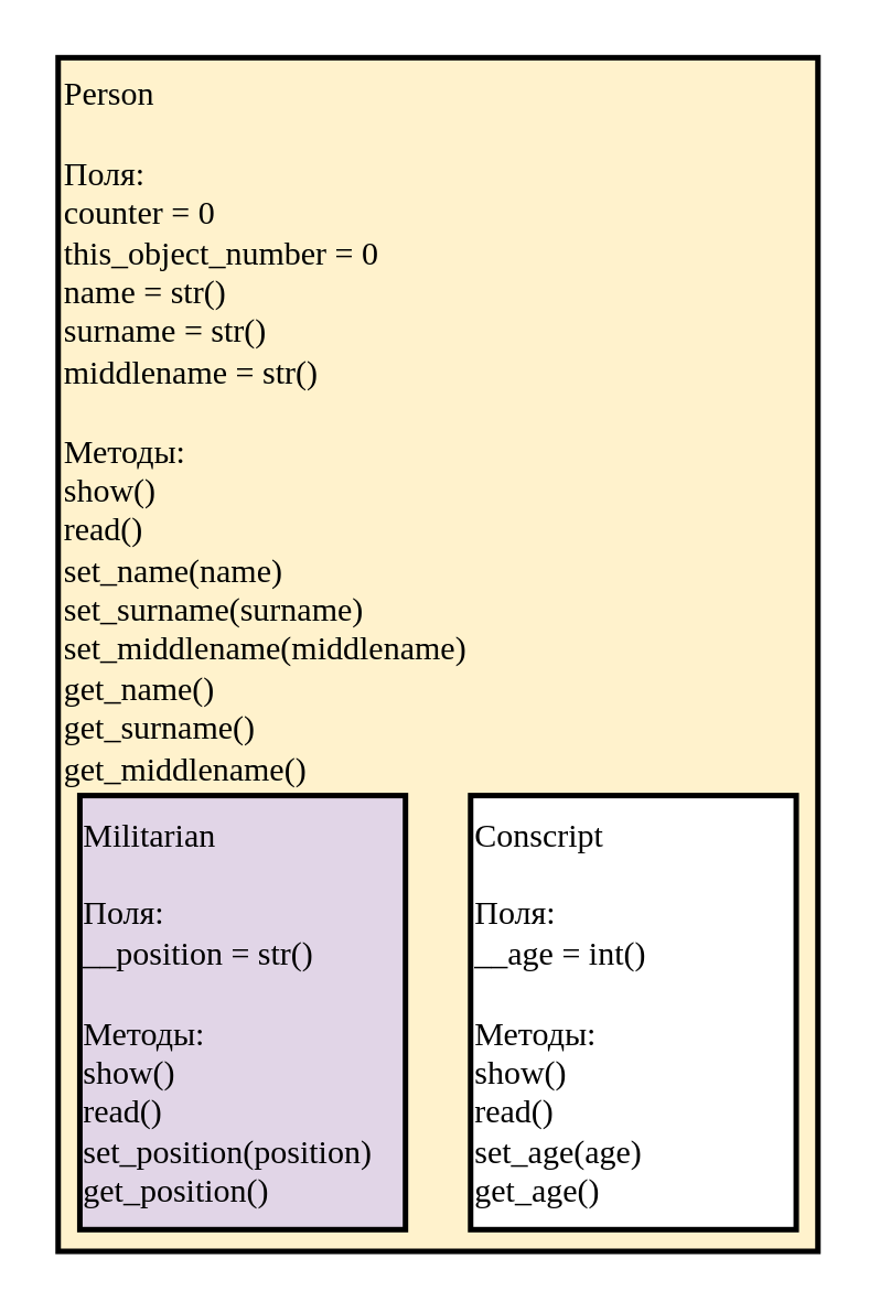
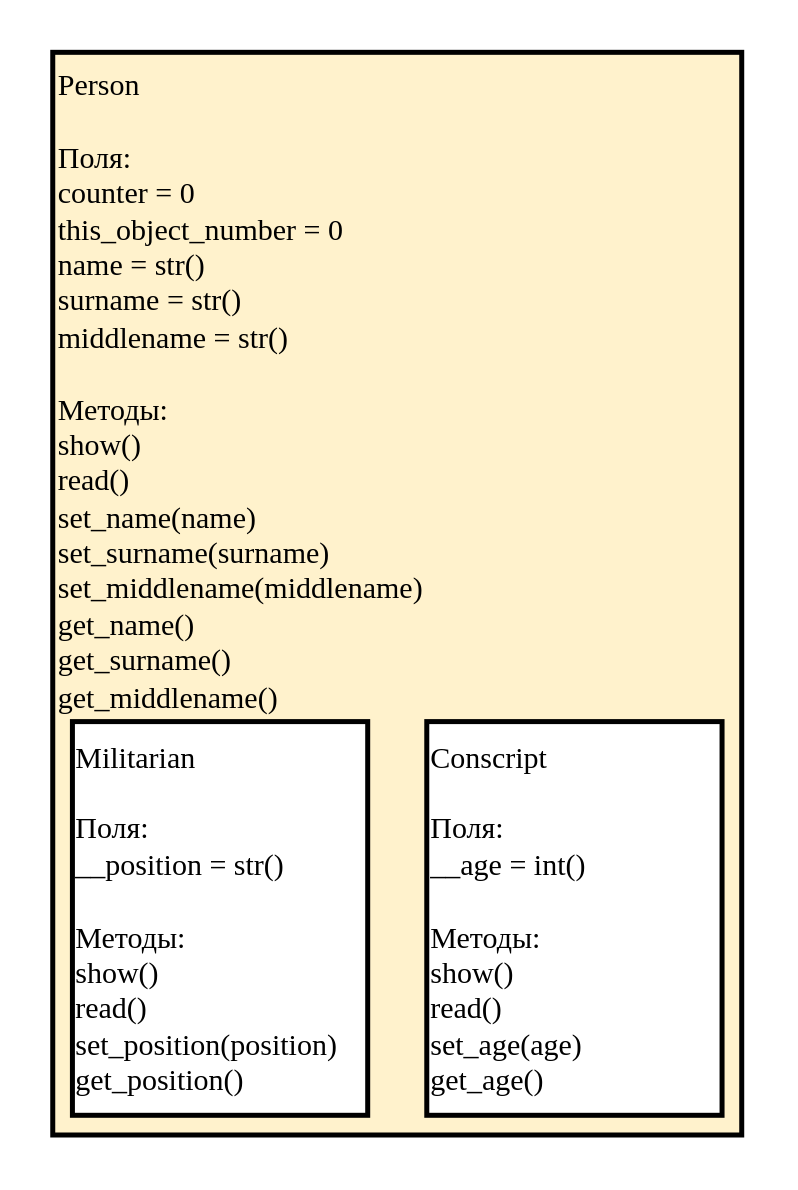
- <mxCell id="3" value="&lt;div&gt;&lt;span&gt;Militarian&lt;/span&gt;&lt;/div&gt;&lt;div&gt;&lt;span&gt;&lt;br&gt;&lt;/span&gt;&lt;/div&gt;&lt;div&gt;Поля:&lt;/div&gt;&lt;div&gt;&lt;span&gt;__position = str()&lt;/span&gt;&lt;/div&gt;&lt;div&gt;&lt;span&gt;&lt;br&gt;&lt;/span&gt;&lt;/div&gt;&lt;div&gt;&lt;span&gt;Методы:&lt;/span&gt;&lt;/div&gt;&lt;div&gt;show()&lt;/div&gt;&lt;div&gt;read()&lt;/div&gt;&lt;div&gt;set_position(position)&lt;/div&gt;&lt;div&gt;get_position()&lt;/div&gt;" style="rounded=0;whiteSpace=wrap;html=1;absoluteArcSize=1;arcSize=14;strokeWidth=2;fontFamily=Times New Roman;align=left;fillColor=#e1d5e7;" vertex="1" parent="1"><mxGeometry x="28.37" y="288.14" width="118.11" height="157.48" as="geometry" /></mxCell>
+ <mxCell id="3" value="&lt;div&gt;&lt;span&gt;Militarian&lt;/span&gt;&lt;/div&gt;&lt;div&gt;&lt;span&gt;&lt;br&gt;&lt;/span&gt;&lt;/div&gt;&lt;div&gt;Поля:&lt;/div&gt;&lt;div&gt;&lt;span&gt;__position = str()&lt;/span&gt;&lt;/div&gt;&lt;div&gt;&lt;span&gt;&lt;br&gt;&lt;/span&gt;&lt;/div&gt;&lt;div&gt;&lt;span&gt;Методы:&lt;/span&gt;&lt;/div&gt;&lt;div&gt;show()&lt;/div&gt;&lt;div&gt;read()&lt;/div&gt;&lt;div&gt;set_position(position)&lt;/div&gt;&lt;div&gt;get_position()&lt;/div&gt;" style="rounded=0;whiteSpace=wrap;html=1;absoluteArcSize=1;arcSize=14;strokeWidth=2;fontFamily=Times New Roman;align=left;" vertex="1" parent="1"><mxGeometry x="28.37" y="288.14" width="118.11" height="157.48" as="geometry" /></mxCell>
